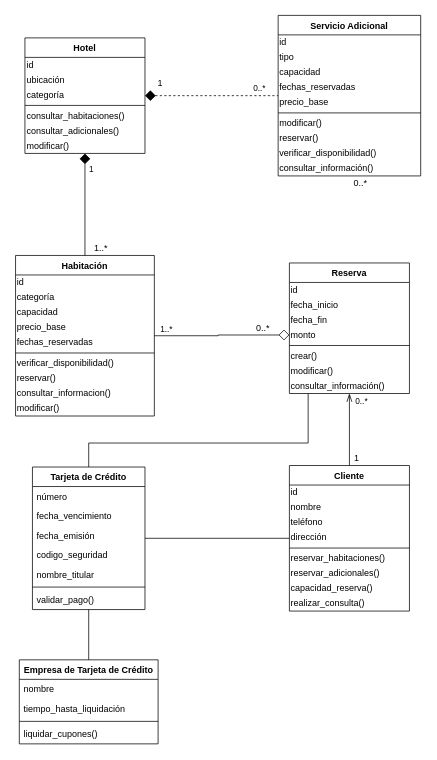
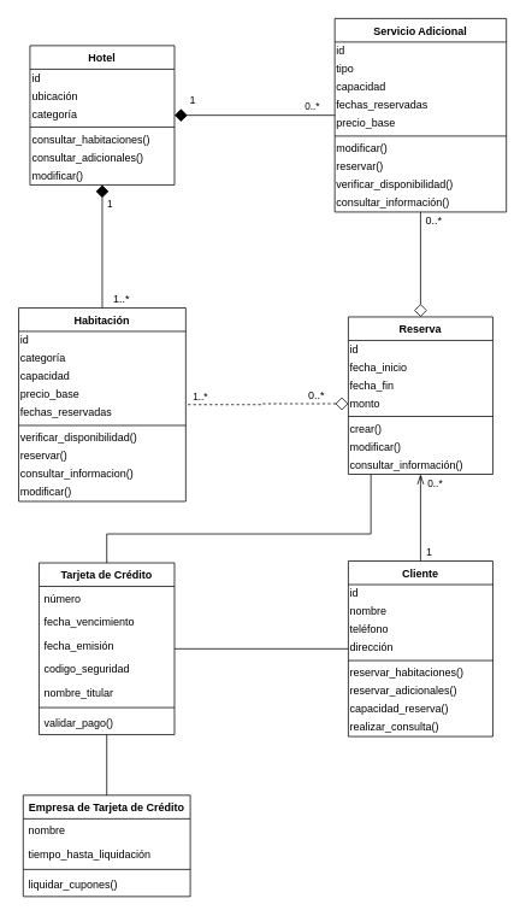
- <mxCell id="49" style="edgeStyle=orthogonalEdgeStyle;rounded=0;orthogonalLoop=1;jettySize=auto;html=1;startArrow=diamond;startFill=1;startSize=12;endArrow=none;endFill=0;endSize=9;strokeWidth=1;dashed=1;" edge="1" parent="1" source="51" target="25"><mxGeometry relative="1" as="geometry" /></mxCell>
+ <mxCell id="49" style="edgeStyle=orthogonalEdgeStyle;rounded=0;orthogonalLoop=1;jettySize=auto;html=1;startArrow=diamond;startFill=1;startSize=12;endArrow=none;endFill=0;endSize=9;strokeWidth=1;" edge="1" parent="1" source="51" target="25"><mxGeometry relative="1" as="geometry" /></mxCell>
+ <mxCell id="15" style="edgeStyle=orthogonalEdgeStyle;rounded=0;orthogonalLoop=1;jettySize=auto;html=1;startArrow=diamond;startFill=0;startSize=12;endArrow=none;endFill=0;endSize=9;strokeWidth=1;" edge="1" parent="1" source="16" target="25"><mxGeometry relative="1" as="geometry" /></mxCell>
- <mxCell id="75" style="edgeStyle=orthogonalEdgeStyle;rounded=0;orthogonalLoop=1;jettySize=auto;html=1;startArrow=diamond;startFill=0;startSize=12;endArrow=none;endFill=0;endSize=9;strokeWidth=1;" edge="1" parent="1" source="20" target="36"><mxGeometry relative="1" as="geometry" /></mxCell>
+ <mxCell id="75" style="edgeStyle=orthogonalEdgeStyle;rounded=0;orthogonalLoop=1;jettySize=auto;html=1;startArrow=diamond;startFill=0;startSize=12;endArrow=none;endFill=0;endSize=9;strokeWidth=1;dashed=1;" edge="1" parent="1" source="20" target="36"><mxGeometry relative="1" as="geometry" /></mxCell>
